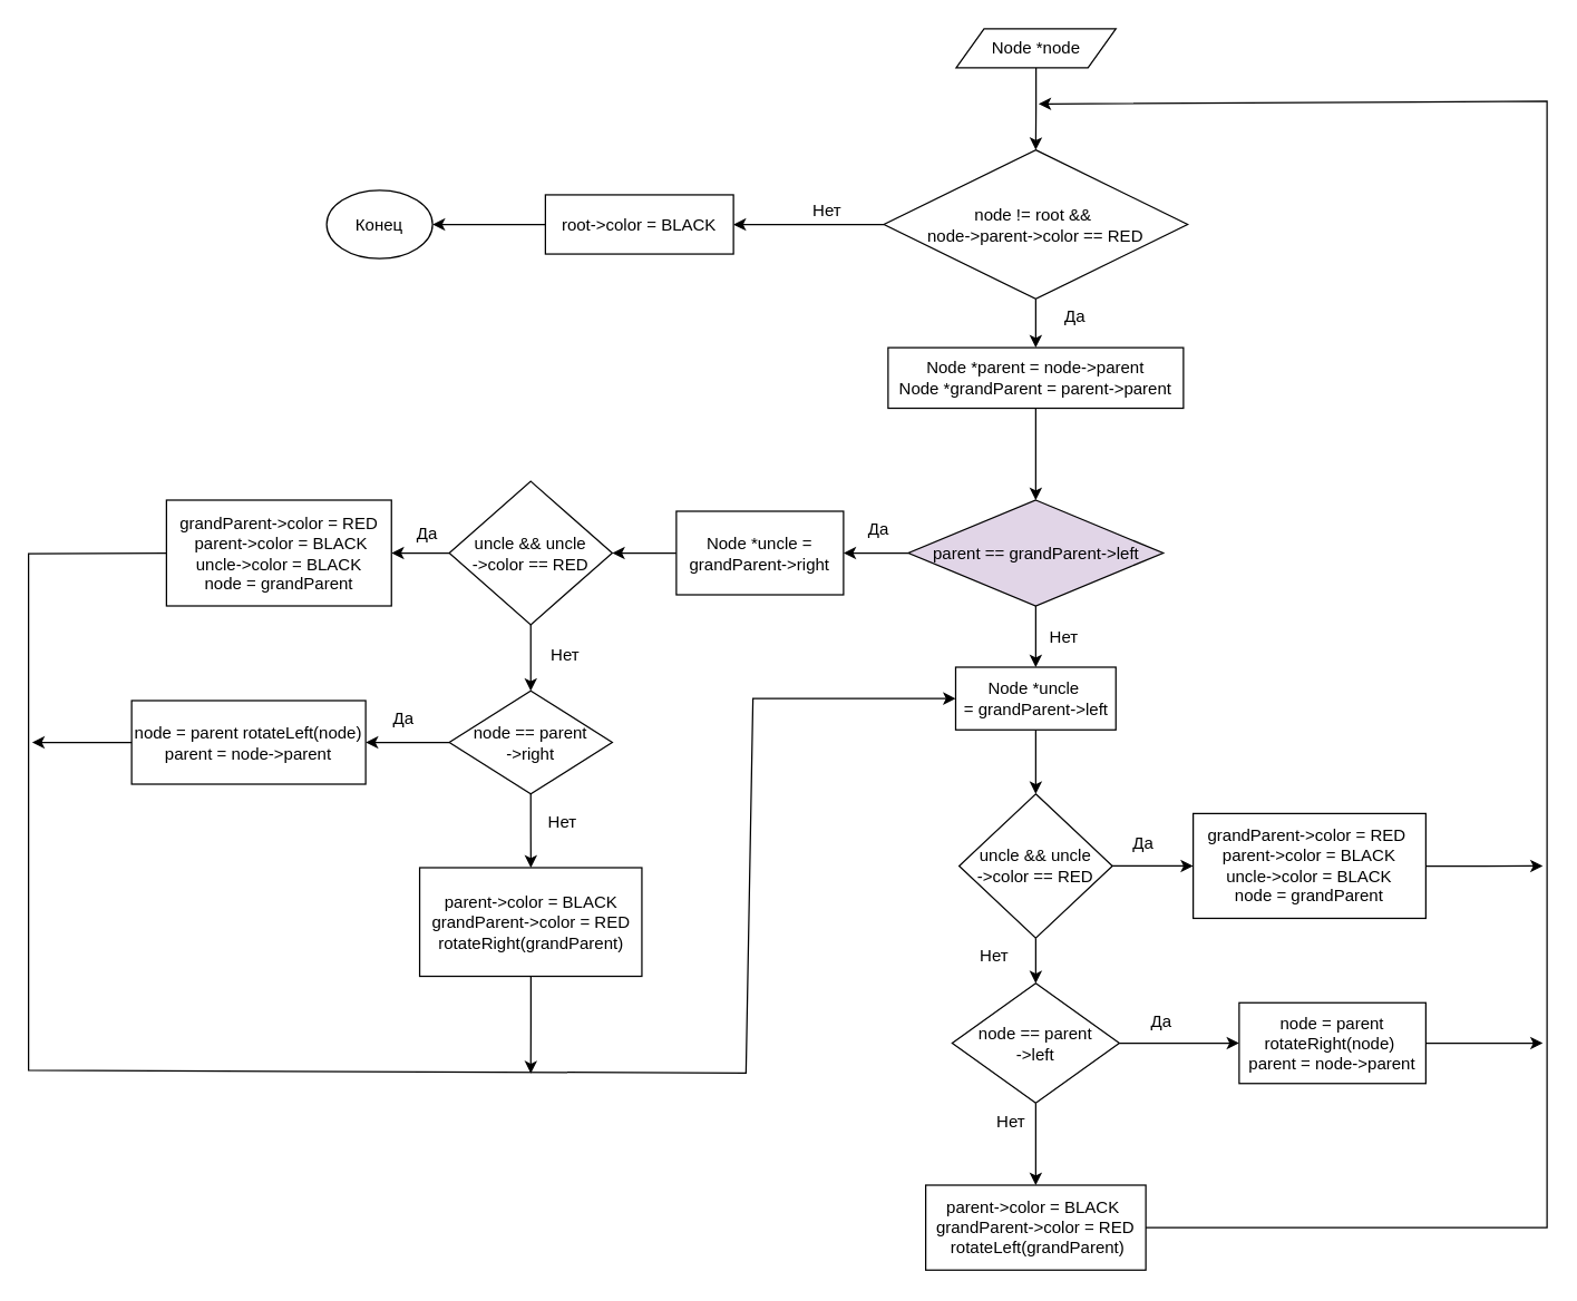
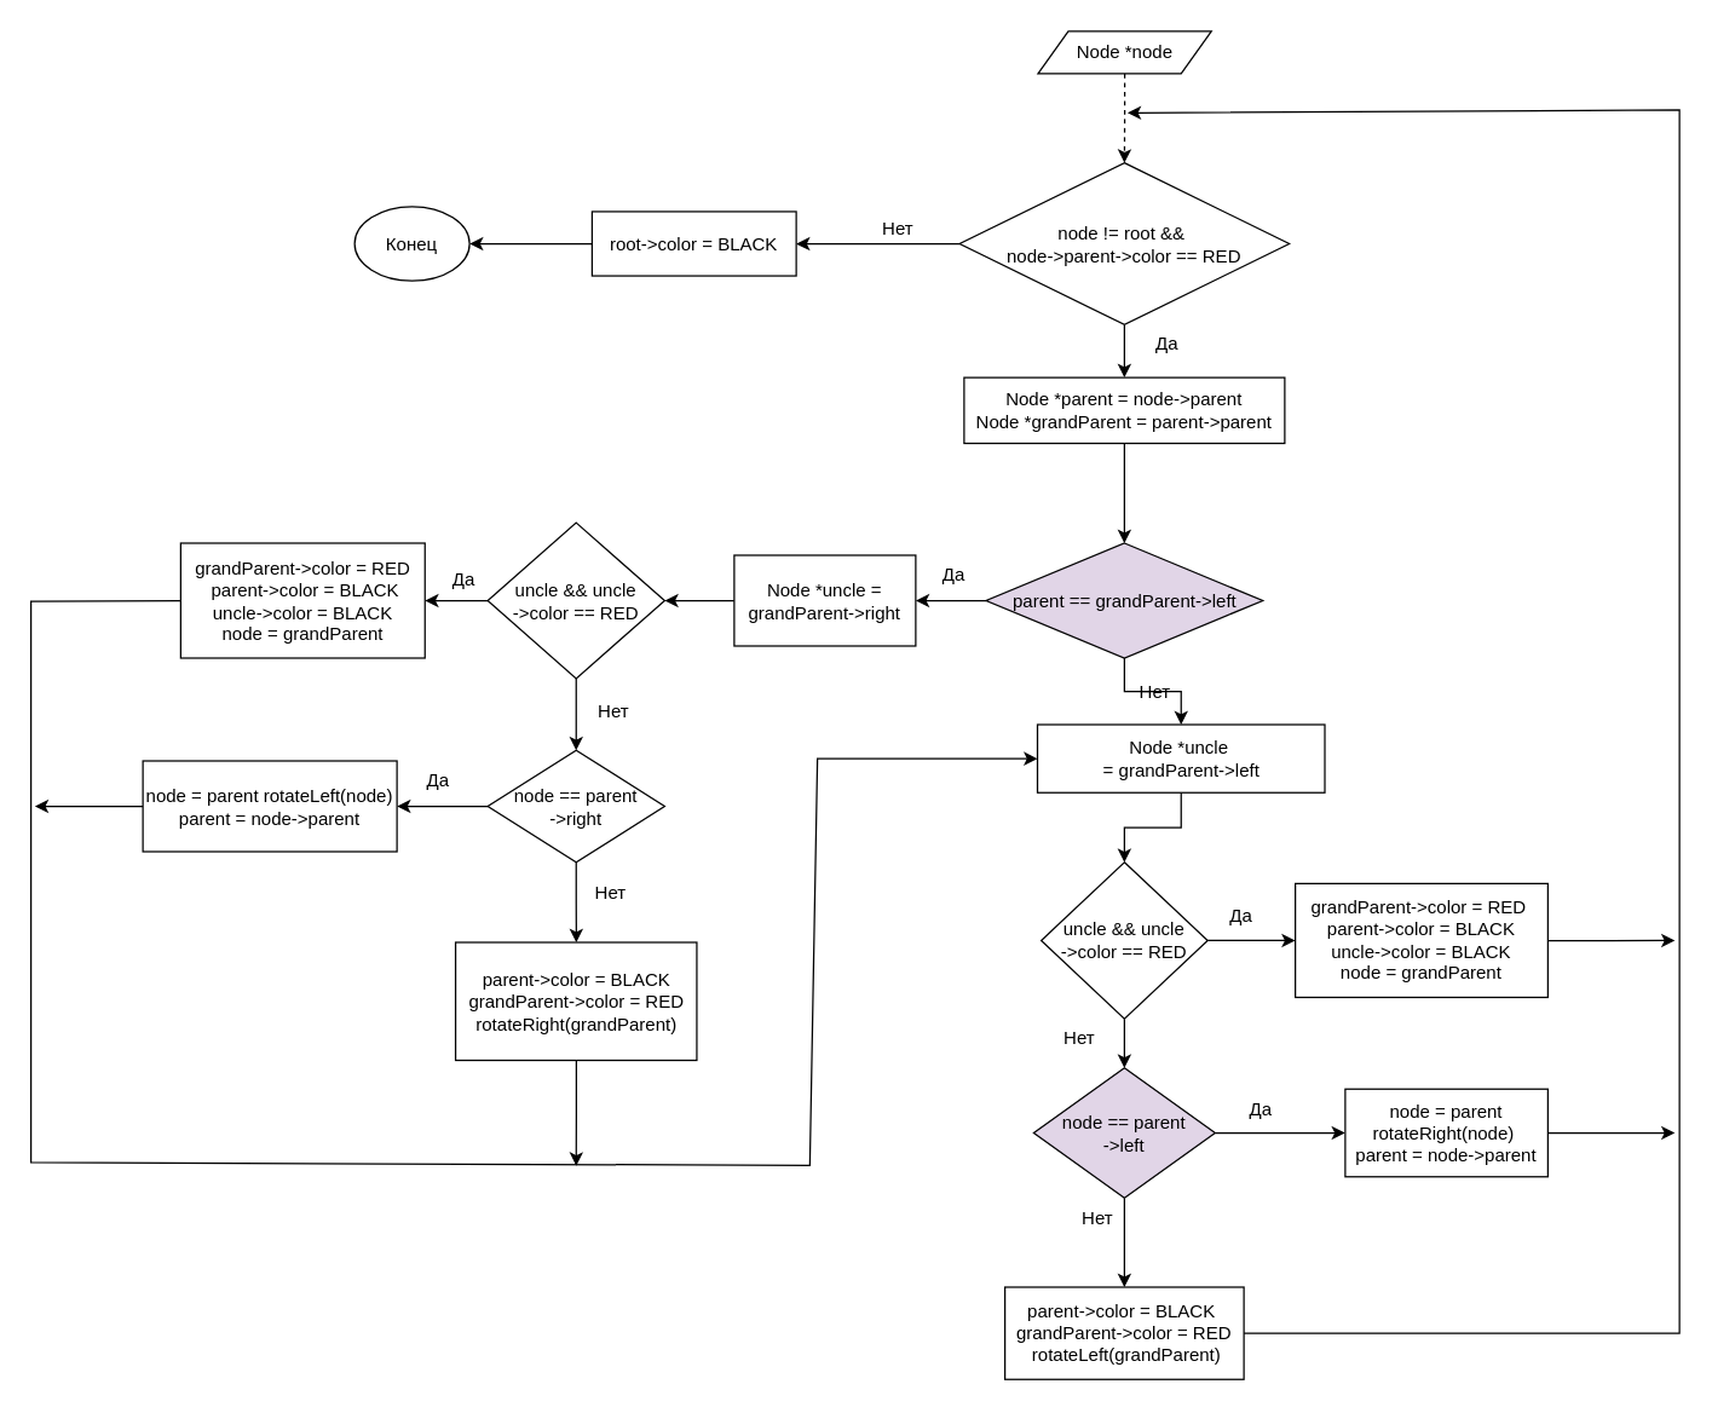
- <mxCell id="4" value="" style="edgeStyle=orthogonalEdgeStyle;rounded=0;orthogonalLoop=1;jettySize=auto;html=1;" edge="1" parent="1" source="5" target="8"><mxGeometry relative="1" as="geometry" /></mxCell>
+ <mxCell id="4" value="" style="edgeStyle=orthogonalEdgeStyle;rounded=0;orthogonalLoop=1;jettySize=auto;html=1;dashed=1;" edge="1" parent="1" source="5" target="8"><mxGeometry relative="1" as="geometry" /></mxCell>
- <mxCell id="31" value="Node *uncle&amp;nbsp;&lt;div&gt;= grandParent-&amp;gt;left&lt;/div&gt;" style="whiteSpace=wrap;html=1;" vertex="1" parent="1"><mxGeometry x="685.5" y="478.5" width="115" height="45" as="geometry" /></mxCell>
+ <mxCell id="31" value="Node *uncle&amp;nbsp;&lt;div&gt;= grandParent-&amp;gt;left&lt;/div&gt;" style="whiteSpace=wrap;html=1;" vertex="1" parent="1"><mxGeometry x="685.5" y="478.5" width="190" height="45" as="geometry" /></mxCell>
- <mxCell id="39" value="&lt;span style=&quot;font-size: 12px;&quot;&gt;node == parent&lt;/span&gt;&lt;div&gt;&lt;span style=&quot;font-size: 12px;&quot;&gt;-&amp;gt;left&lt;/span&gt;&lt;/div&gt;" style="rhombus;whiteSpace=wrap;html=1;" vertex="1" parent="1"><mxGeometry x="683" y="705.5" width="120" height="86" as="geometry" /></mxCell>
+ <mxCell id="39" value="&lt;span style=&quot;font-size: 12px;&quot;&gt;node == parent&lt;/span&gt;&lt;div&gt;&lt;span style=&quot;font-size: 12px;&quot;&gt;-&amp;gt;left&lt;/span&gt;&lt;/div&gt;" style="rhombus;whiteSpace=wrap;html=1;fillColor=#e1d5e7;" vertex="1" parent="1"><mxGeometry x="683" y="705.5" width="120" height="86" as="geometry" /></mxCell>
